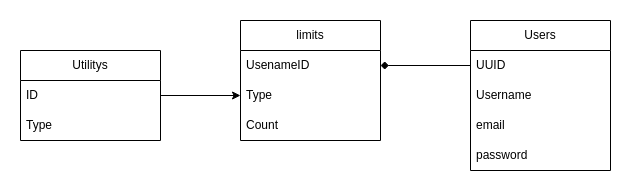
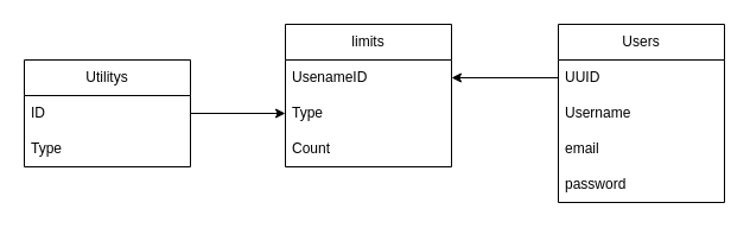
- <mxCell id="11" style="edgeStyle=orthogonalEdgeStyle;rounded=0;orthogonalLoop=1;jettySize=auto;html=1;entryX=1;entryY=0.5;entryDx=0;entryDy=0;endArrow=diamond;" edge="1" parent="1" source="3" target="8"><mxGeometry relative="1" as="geometry" /></mxCell>
+ <mxCell id="11" style="edgeStyle=orthogonalEdgeStyle;rounded=0;orthogonalLoop=1;jettySize=auto;html=1;entryX=1;entryY=0.5;entryDx=0;entryDy=0;" edge="1" parent="1" source="3" target="8"><mxGeometry relative="1" as="geometry" /></mxCell>
